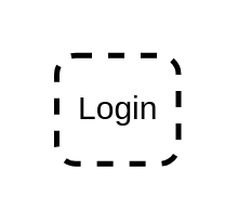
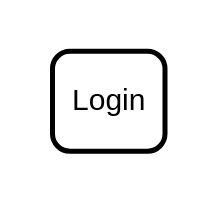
- <mxCell id="2" value="Login" style="rounded=1;whiteSpace=wrap;html=1;absoluteArcSize=1;arcSize=14;strokeWidth=2;dashed=1;" vertex="1" parent="1"><mxGeometry x="20.5" y="20" width="45" height="40" as="geometry" /></mxCell>
+ <mxCell id="2" value="Login" style="rounded=1;whiteSpace=wrap;html=1;absoluteArcSize=1;arcSize=14;strokeWidth=2;" vertex="1" parent="1"><mxGeometry x="20.5" y="20" width="45" height="40" as="geometry" /></mxCell>
